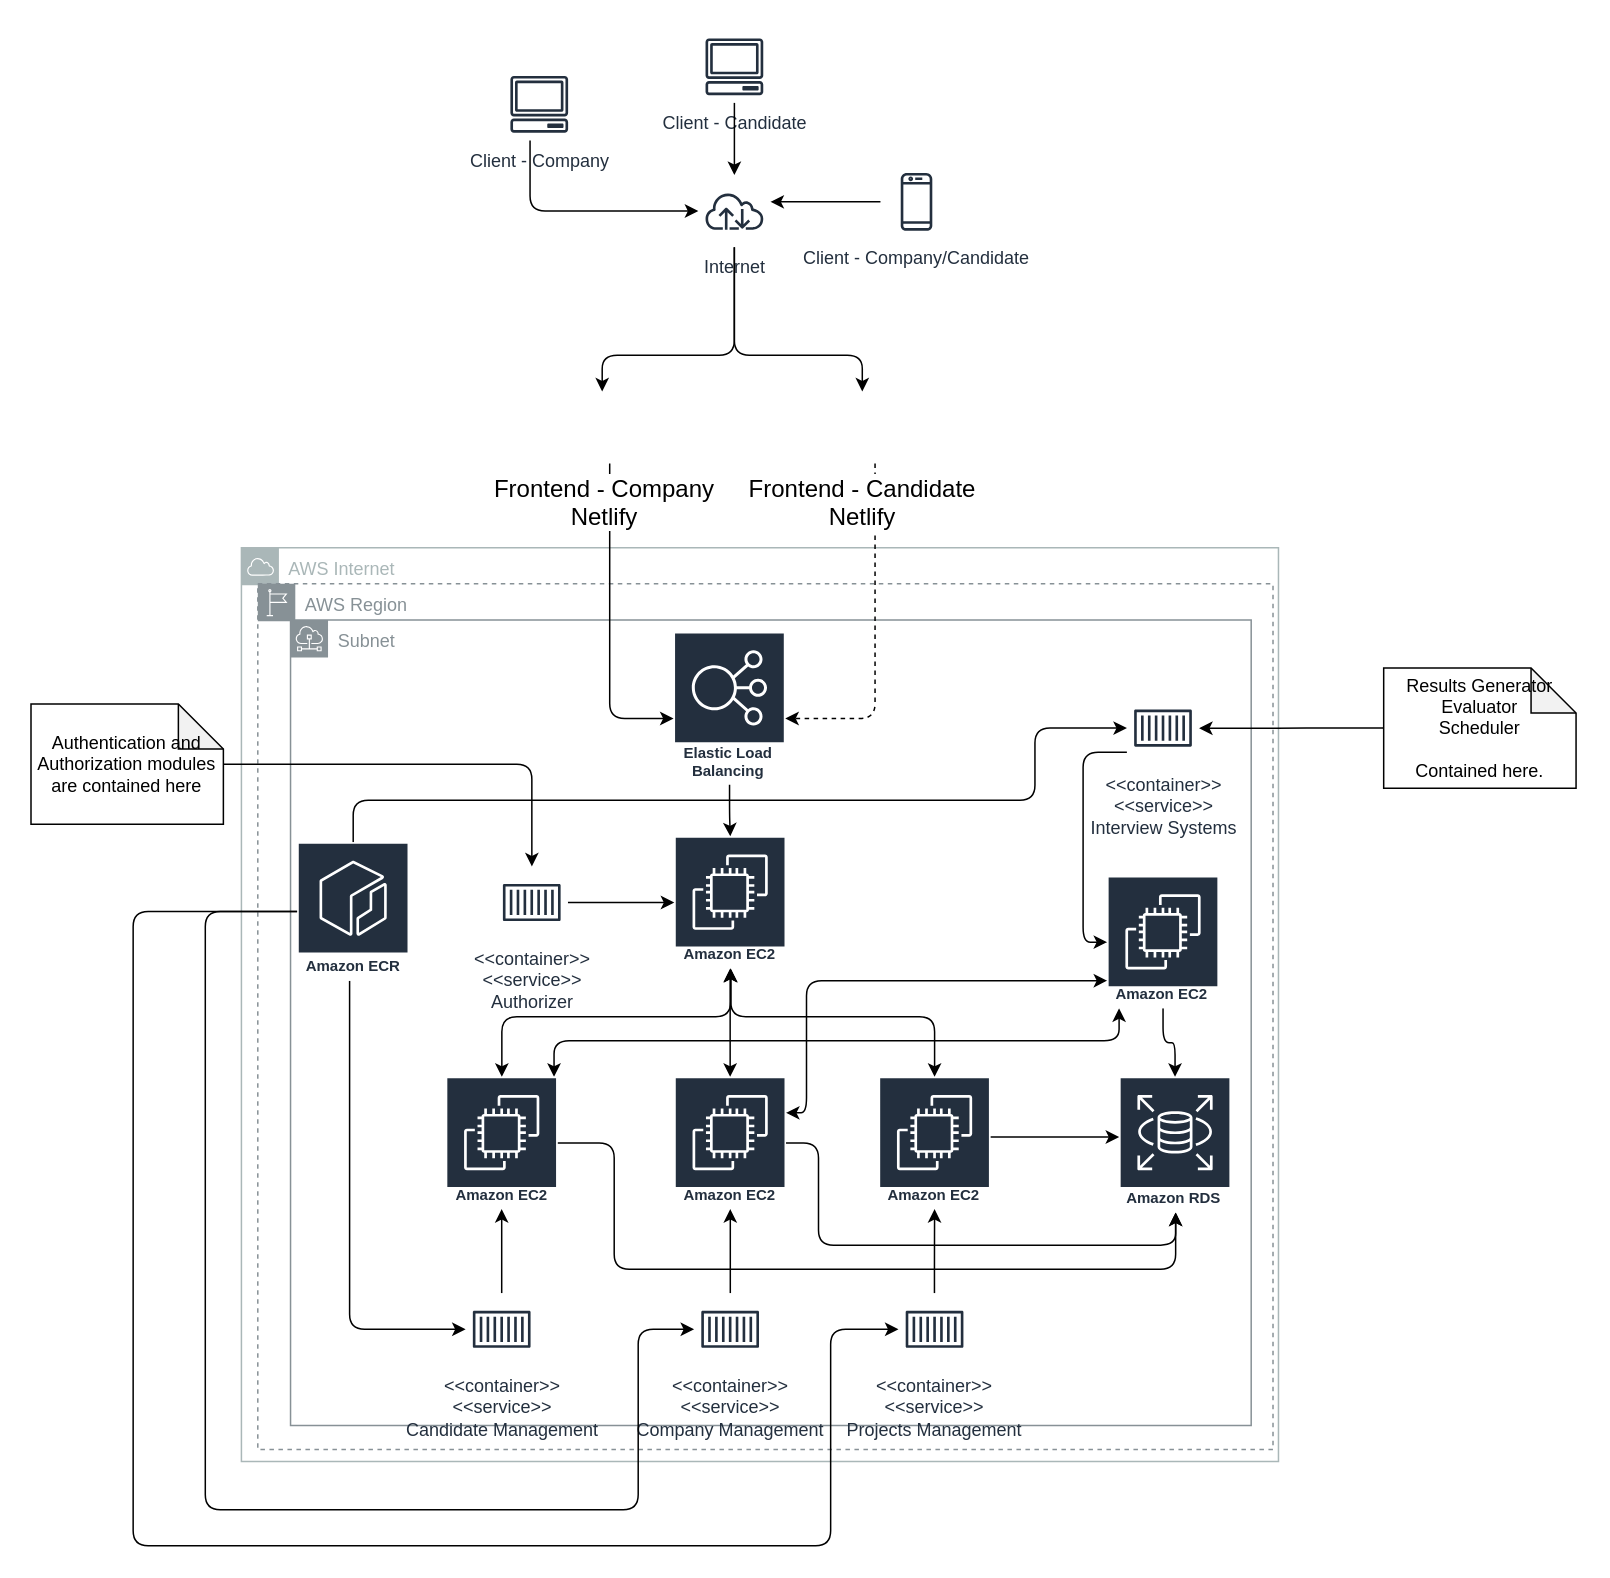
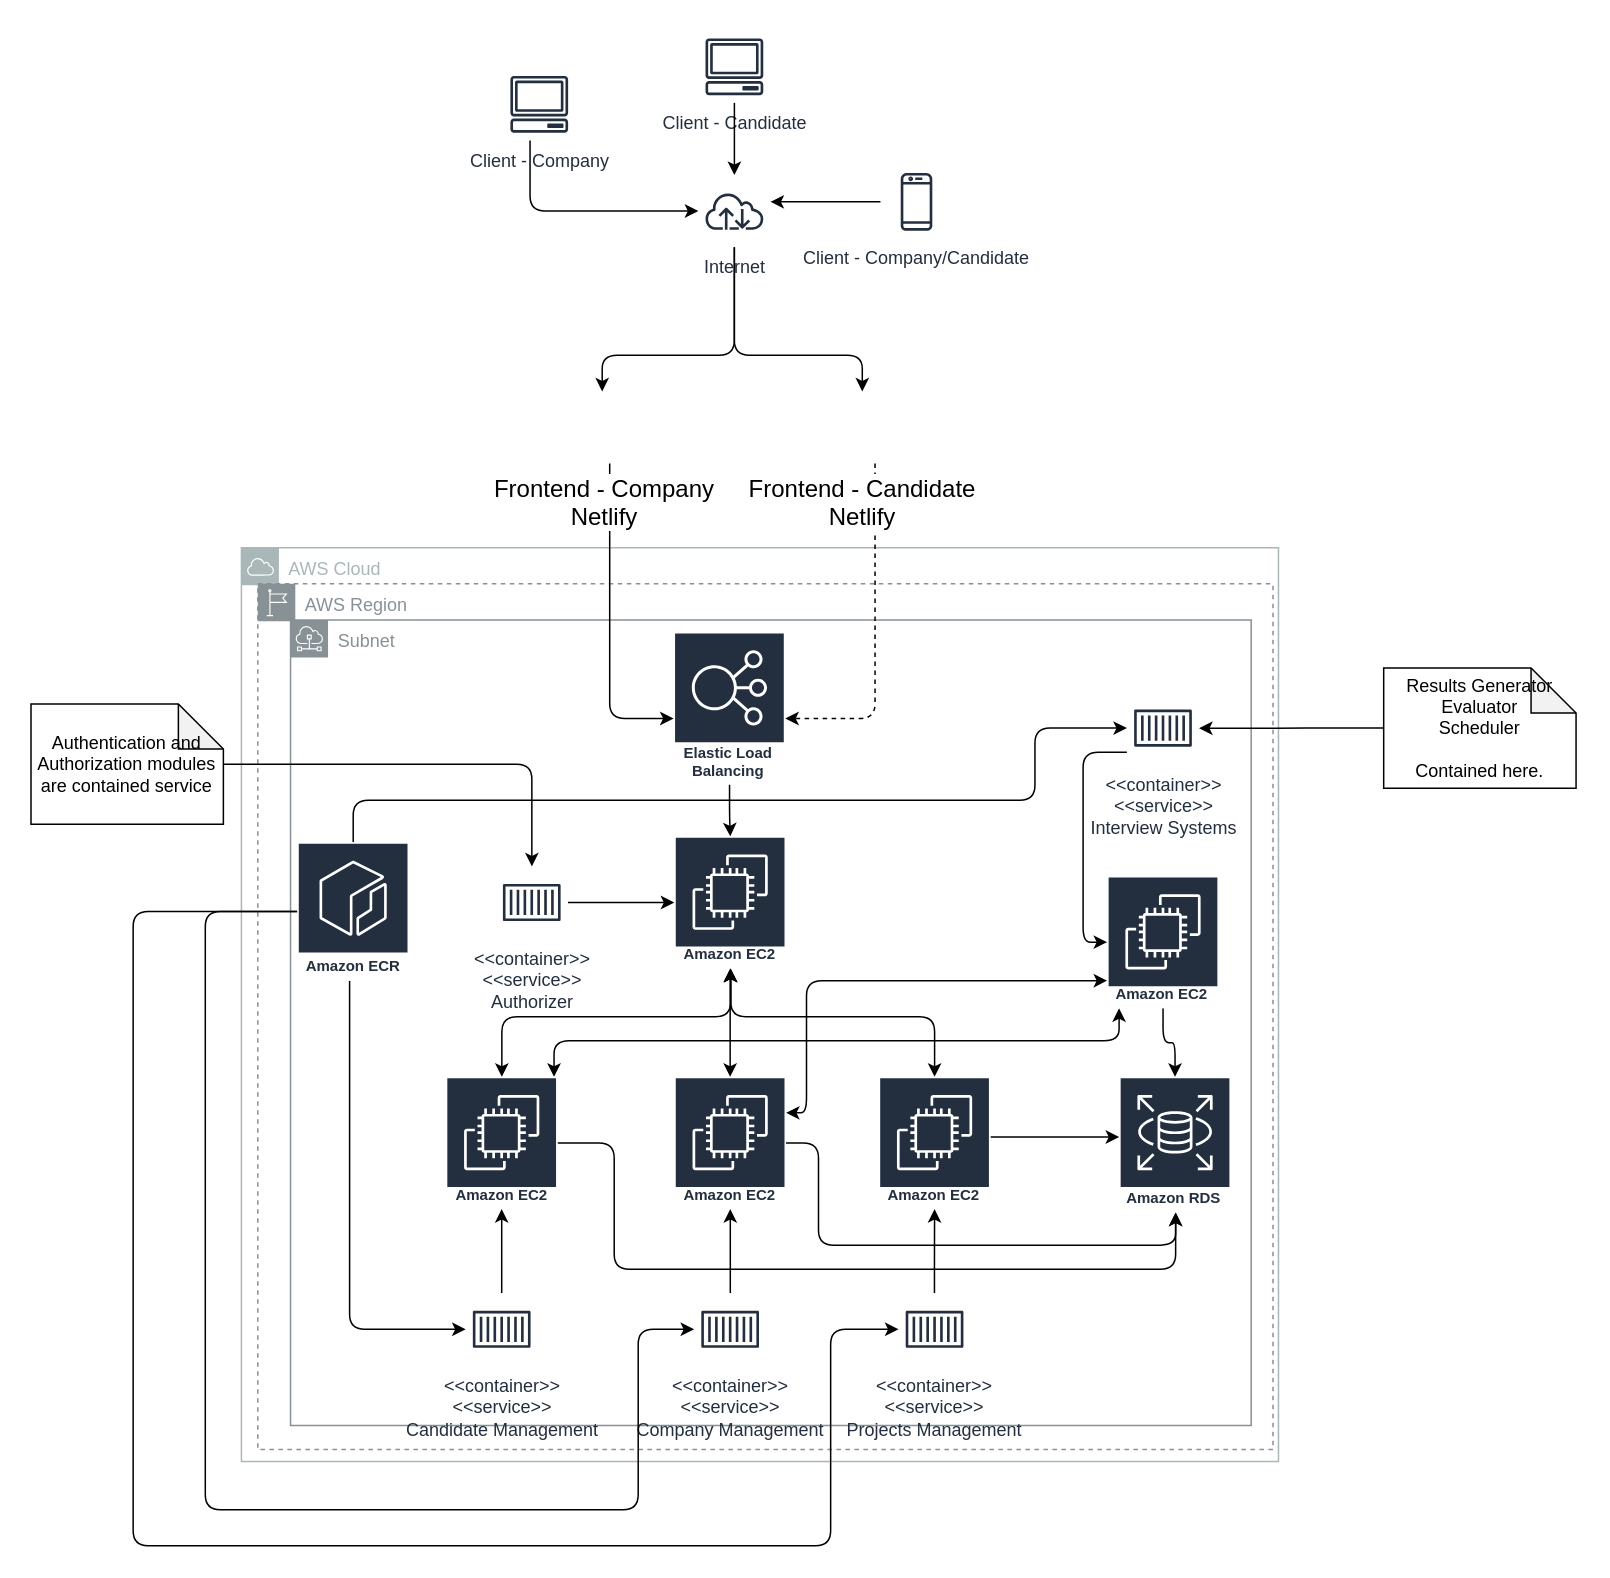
- <mxCell id="4" value="AWS Internet" style="outlineConnect=0;gradientColor=none;html=1;whiteSpace=wrap;fontSize=12;fontStyle=0;shape=mxgraph.aws4.group;grIcon=mxgraph.aws4.group_aws_cloud;strokeColor=#AAB7B8;fillColor=none;verticalAlign=top;align=left;spacingLeft=30;fontColor=#AAB7B8;dashed=0;rounded=1;" vertex="1" parent="3"><mxGeometry y="144.286" width="691.369" height="609.206" as="geometry" /></mxCell>
+ <mxCell id="4" value="AWS Cloud" style="outlineConnect=0;gradientColor=none;html=1;whiteSpace=wrap;fontSize=12;fontStyle=0;shape=mxgraph.aws4.group;grIcon=mxgraph.aws4.group_aws_cloud;strokeColor=#AAB7B8;fillColor=none;verticalAlign=top;align=left;spacingLeft=30;fontColor=#AAB7B8;dashed=0;rounded=1;" vertex="1" parent="3"><mxGeometry y="144.286" width="691.369" height="609.206" as="geometry" /></mxCell>
- <mxCell id="35" value="Authentication and Authorization modules are contained here" style="shape=note;whiteSpace=wrap;html=1;backgroundOutline=1;darkOpacity=0.05;rounded=1;" vertex="1" parent="2"><mxGeometry y="448.889" width="128.254" height="80.159" as="geometry" /></mxCell>
+ <mxCell id="35" value="Authentication and Authorization modules are contained service" style="shape=note;whiteSpace=wrap;html=1;backgroundOutline=1;darkOpacity=0.05;rounded=1;" vertex="1" parent="2"><mxGeometry y="448.889" width="128.254" height="80.159" as="geometry" /></mxCell>
